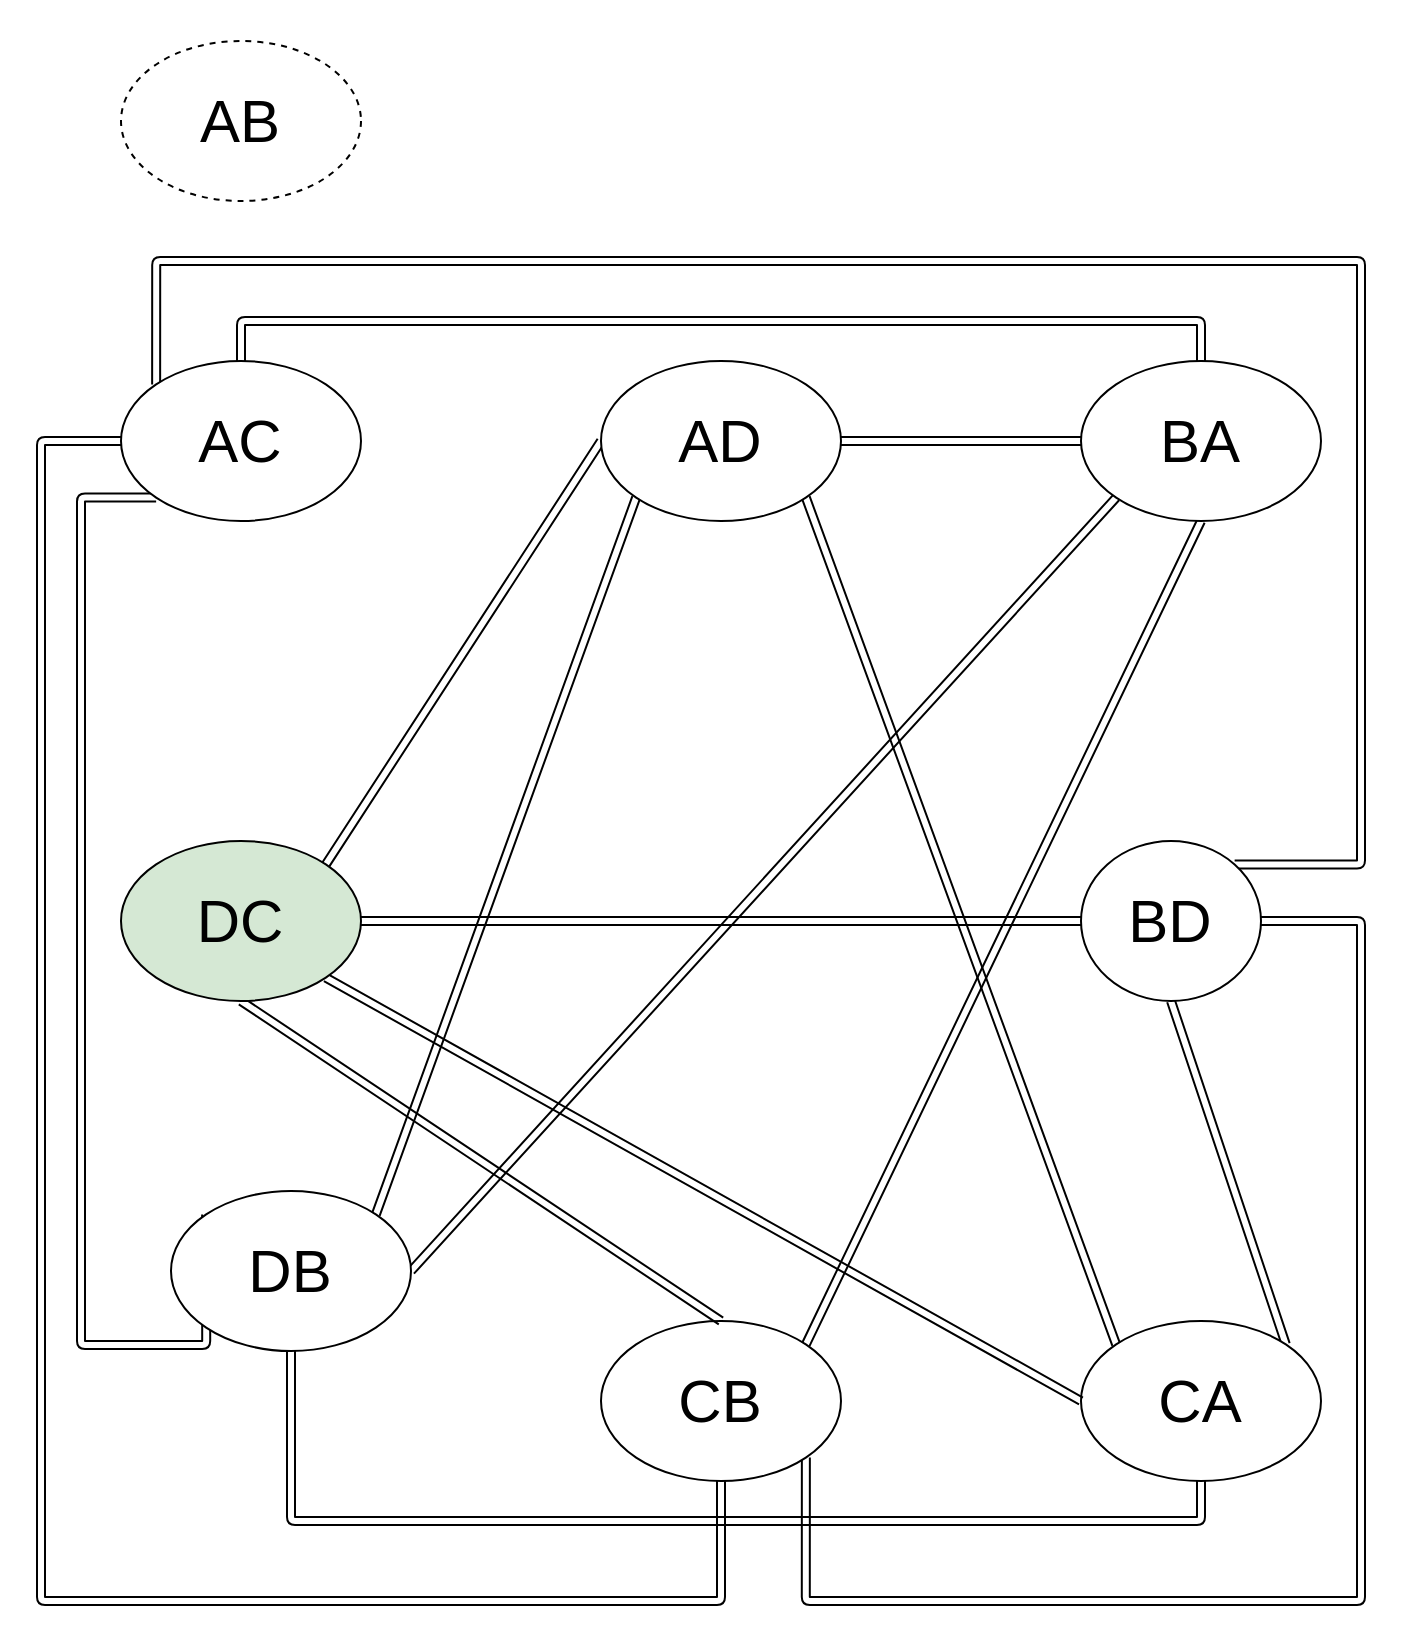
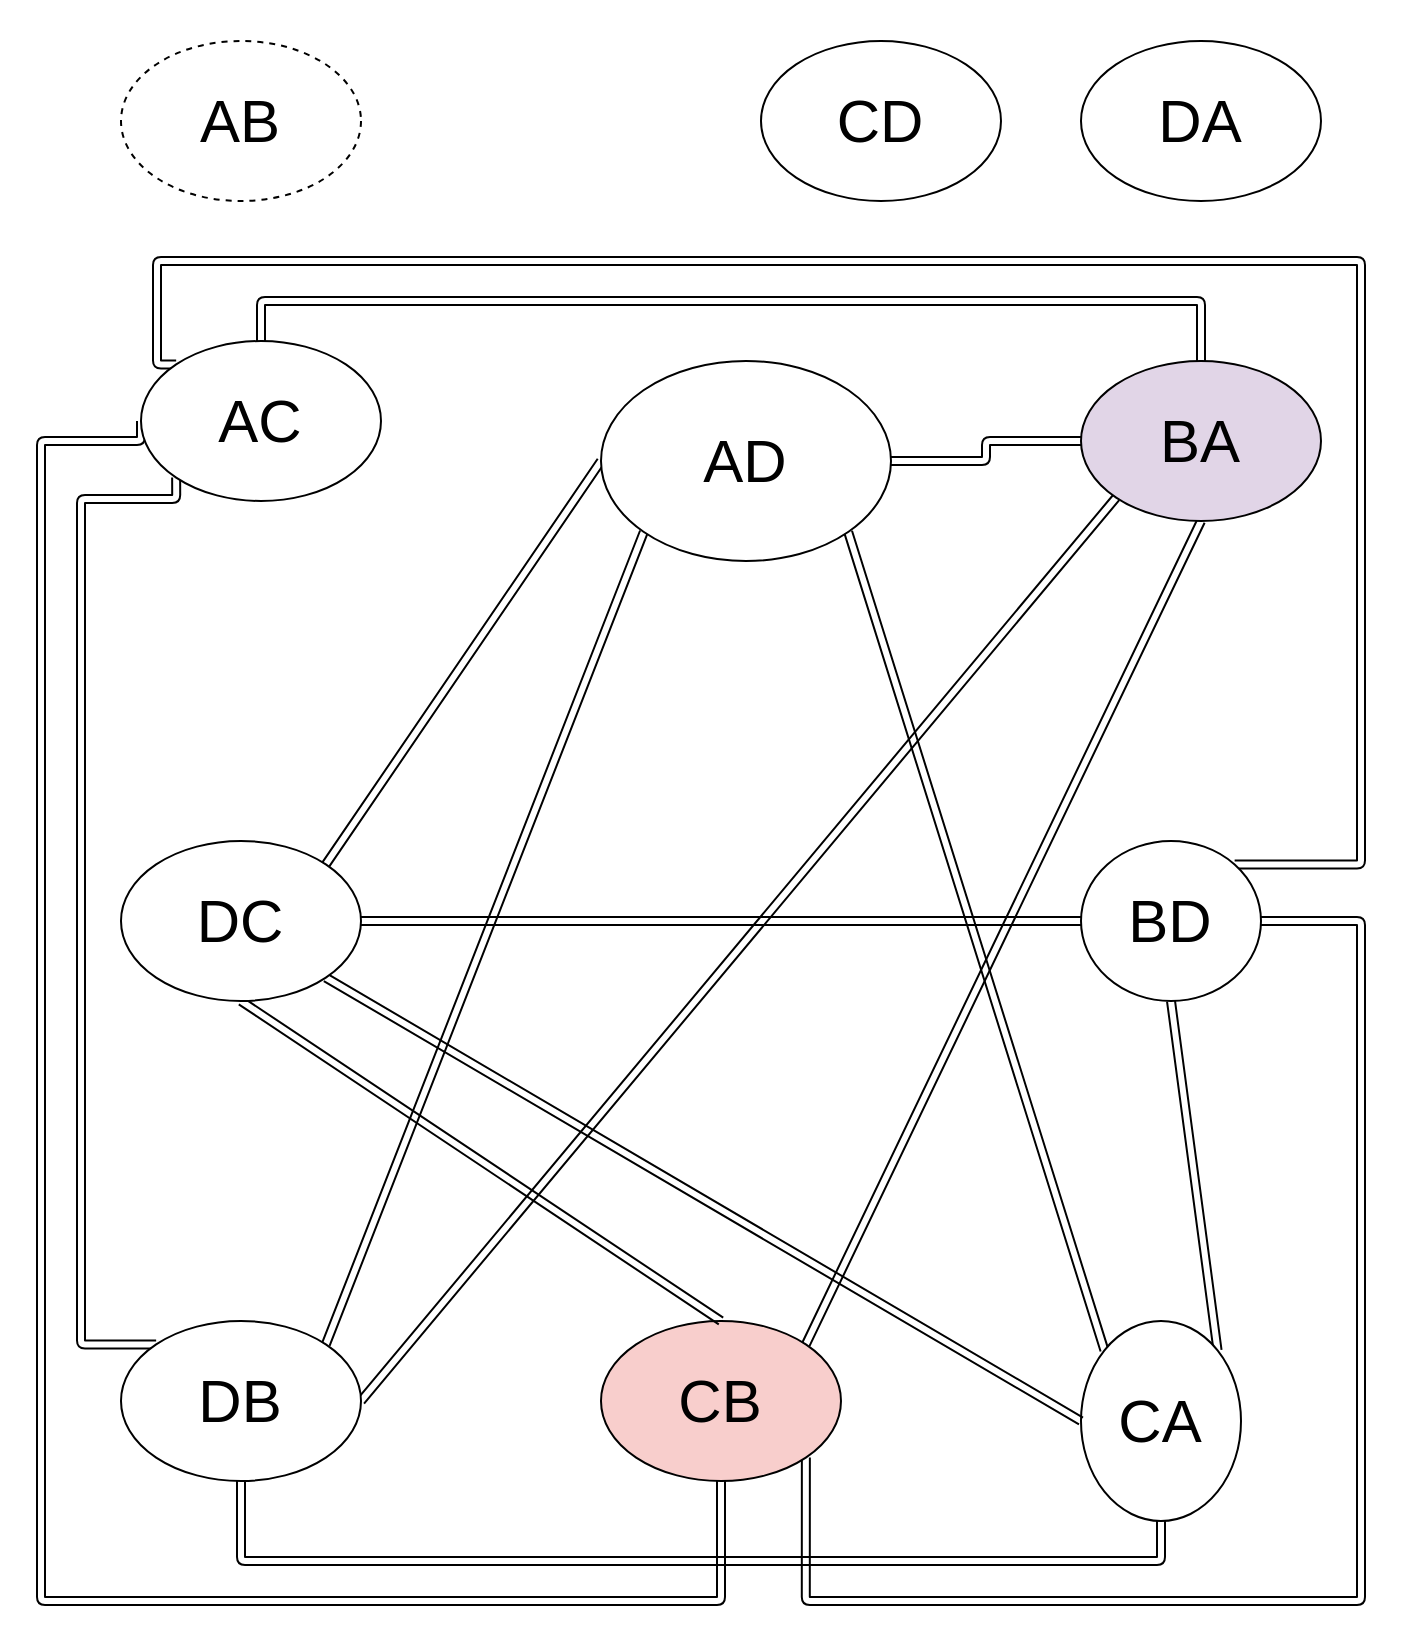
+ <mxCell id="22" value="CD" style="ellipse;whiteSpace=wrap;html=1;fontSize=30;" vertex="1" parent="1"><mxGeometry x="380" y="20" width="120" height="80" as="geometry" /></mxCell>
+ <mxCell id="23" value="DA" style="ellipse;whiteSpace=wrap;html=1;fontSize=30;" vertex="1" parent="1"><mxGeometry x="540" y="20" width="120" height="80" as="geometry" /></mxCell>
- <mxCell id="6" value="AC" style="ellipse;whiteSpace=wrap;html=1;fontSize=30;" vertex="1" parent="1"><mxGeometry x="60" y="180" width="120" height="80" as="geometry" /></mxCell>
+ <mxCell id="6" value="AC" style="ellipse;whiteSpace=wrap;html=1;fontSize=30;" vertex="1" parent="1"><mxGeometry x="70" y="170" width="120" height="80" as="geometry" /></mxCell>
- <mxCell id="11" value="AD" style="ellipse;whiteSpace=wrap;html=1;fontSize=30;" vertex="1" parent="1"><mxGeometry x="300" y="180" width="120" height="80" as="geometry" /></mxCell>
+ <mxCell id="11" value="AD" style="ellipse;whiteSpace=wrap;html=1;fontSize=30;" vertex="1" parent="1"><mxGeometry x="300" y="180" width="145" height="100" as="geometry" /></mxCell>
- <mxCell id="14" value="BA" style="ellipse;whiteSpace=wrap;html=1;fontSize=30;" vertex="1" parent="1"><mxGeometry x="540" y="180" width="120" height="80" as="geometry" /></mxCell>
+ <mxCell id="14" value="BA" style="ellipse;whiteSpace=wrap;html=1;fontSize=30;fillColor=#e1d5e7;" vertex="1" parent="1"><mxGeometry x="540" y="180" width="120" height="80" as="geometry" /></mxCell>
- <mxCell id="27" value="DC" style="ellipse;whiteSpace=wrap;html=1;fontSize=30;fillColor=#d5e8d4;" vertex="1" parent="1"><mxGeometry x="60" y="420" width="120" height="80" as="geometry" /></mxCell>
+ <mxCell id="27" value="DC" style="ellipse;whiteSpace=wrap;html=1;fontSize=30;" vertex="1" parent="1"><mxGeometry x="60" y="420" width="120" height="80" as="geometry" /></mxCell>
- <mxCell id="24" value="DB" style="ellipse;whiteSpace=wrap;html=1;fontSize=30;" vertex="1" parent="1"><mxGeometry x="85" y="595" width="120" height="80" as="geometry" /></mxCell>
+ <mxCell id="24" value="DB" style="ellipse;whiteSpace=wrap;html=1;fontSize=30;" vertex="1" parent="1"><mxGeometry x="60" y="660" width="120" height="80" as="geometry" /></mxCell>
- <mxCell id="21" value="CB" style="ellipse;whiteSpace=wrap;html=1;fontSize=30;" vertex="1" parent="1"><mxGeometry x="300" y="660" width="120" height="80" as="geometry" /></mxCell>
+ <mxCell id="21" value="CB" style="ellipse;whiteSpace=wrap;html=1;fontSize=30;fillColor=#f8cecc;" vertex="1" parent="1"><mxGeometry x="300" y="660" width="120" height="80" as="geometry" /></mxCell>
- <mxCell id="20" value="CA" style="ellipse;whiteSpace=wrap;html=1;fontSize=30;" vertex="1" parent="1"><mxGeometry x="540" y="660" width="120" height="80" as="geometry" /></mxCell>
+ <mxCell id="20" value="CA" style="ellipse;whiteSpace=wrap;html=1;fontSize=30;" vertex="1" parent="1"><mxGeometry x="540" y="660" width="80" height="100" as="geometry" /></mxCell>
